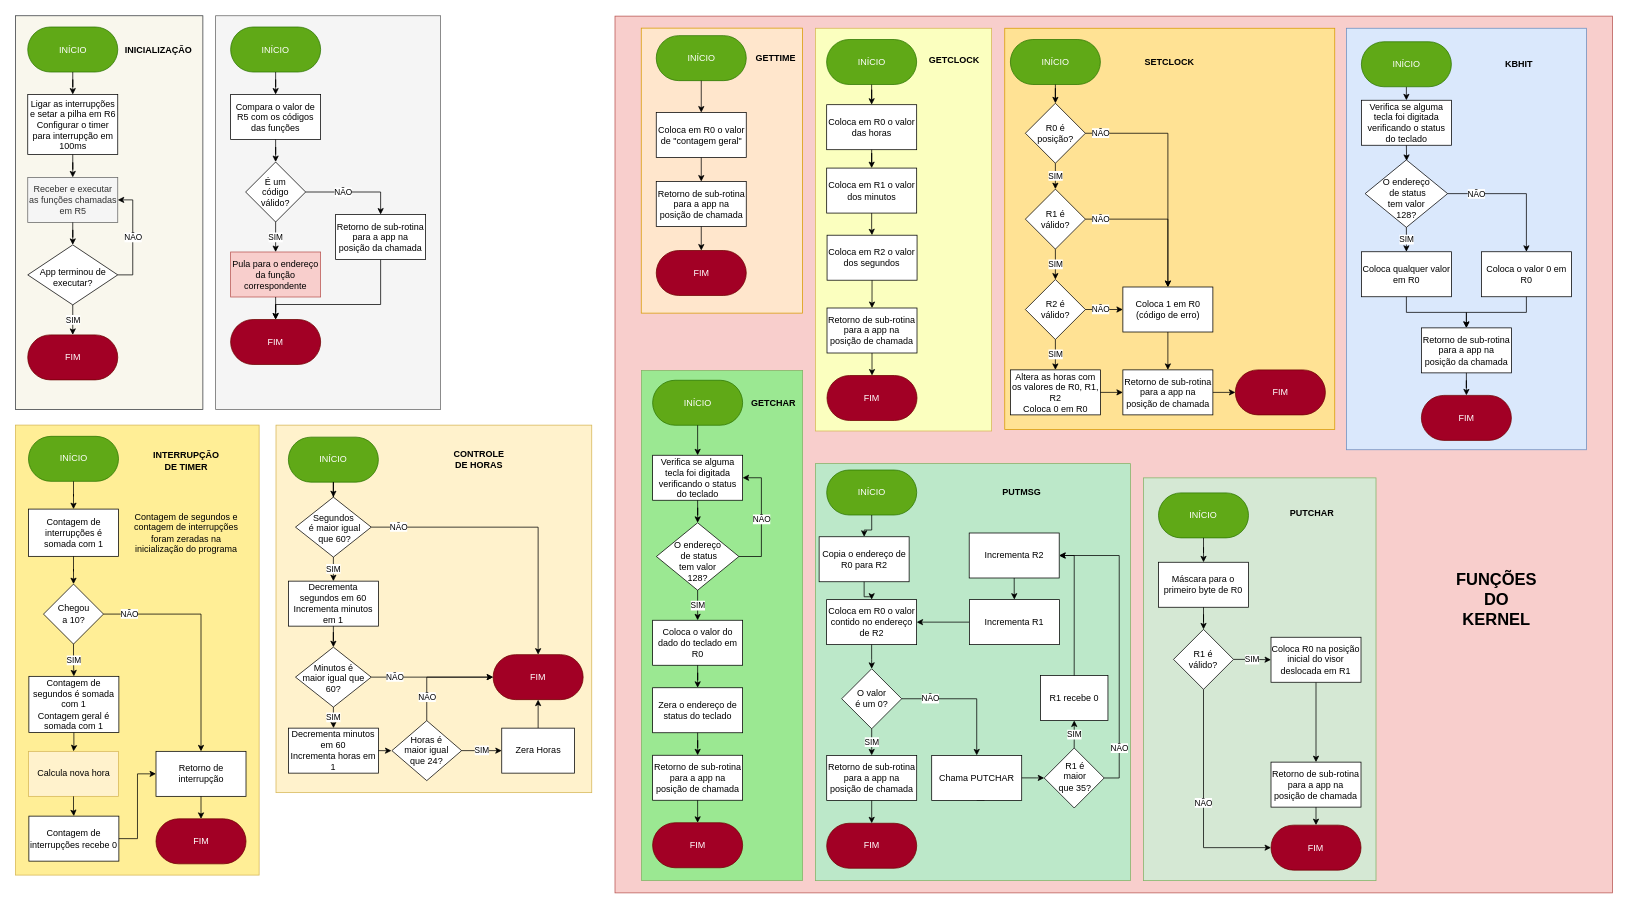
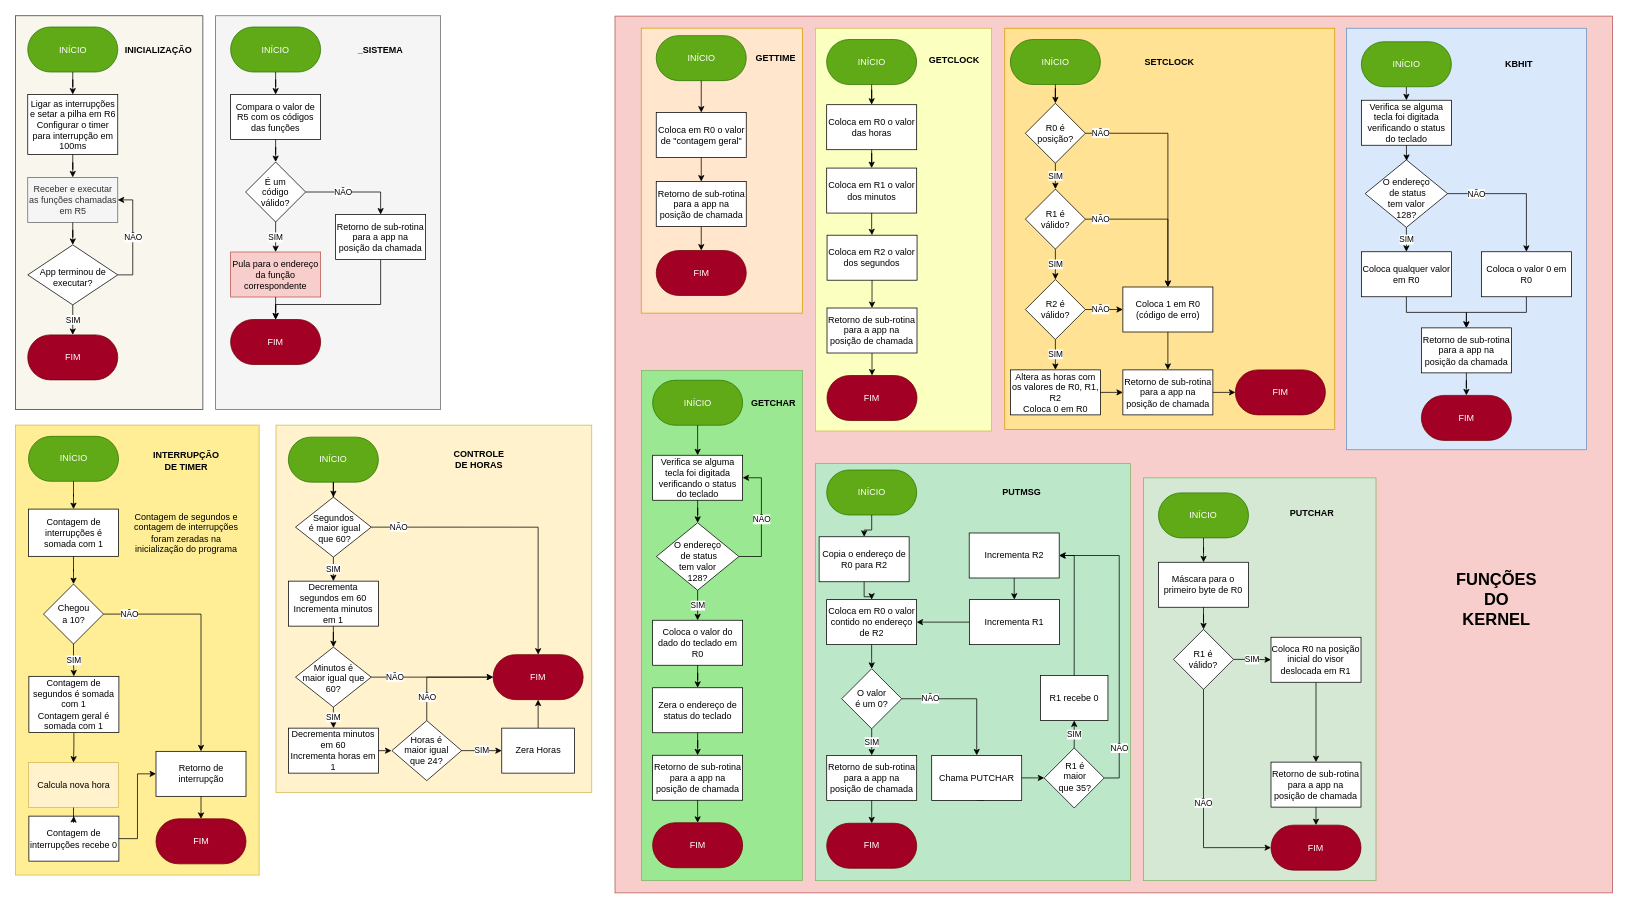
+ <mxCell id="15" value="_SISTEMA" style="text;html=1;strokeColor=none;fillColor=none;align=center;verticalAlign=middle;whiteSpace=wrap;rounded=0;fontStyle=1" parent="2" vertex="1"><mxGeometry x="200" y="35" width="40" height="20" as="geometry" /></mxCell>
- <mxCell id="39" value="Calcula nova hora" style="rounded=0;whiteSpace=wrap;html=1;fillColor=#fff2cc;strokeColor=#d6b656;" parent="30" vertex="1"><mxGeometry x="17.5" y="435" width="120" height="60" as="geometry" /></mxCell>
+ <mxCell id="39" value="Calcula nova hora" style="rounded=0;whiteSpace=wrap;html=1;fillColor=#fff2cc;strokeColor=#d6b656;" parent="30" vertex="1"><mxGeometry x="17.5" y="450" width="120" height="60" as="geometry" /></mxCell>
